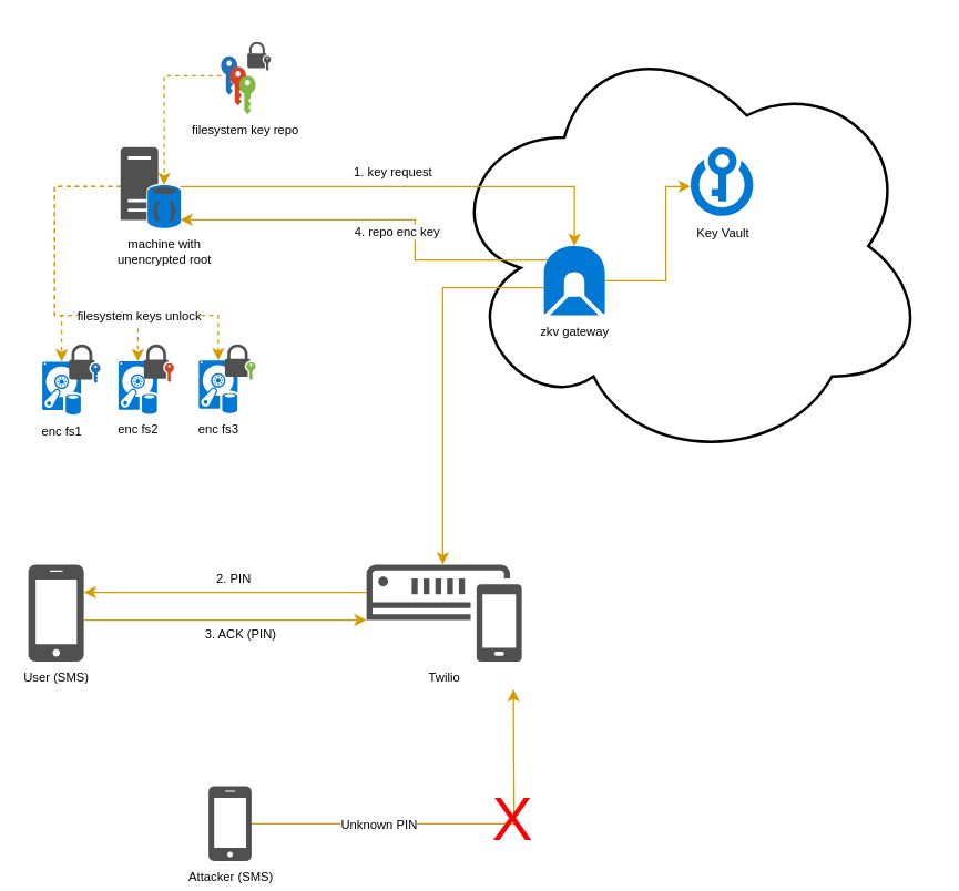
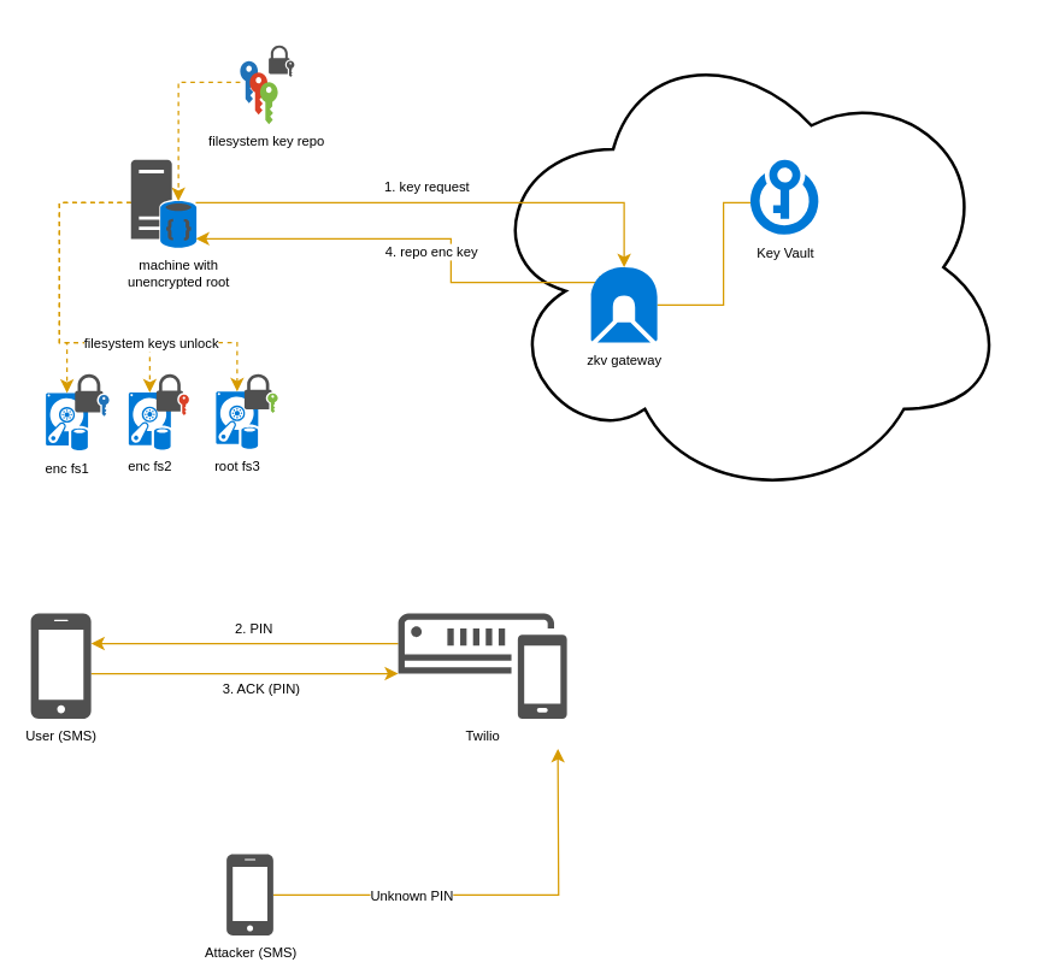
- <mxCell id="9" style="edgeStyle=orthogonalEdgeStyle;rounded=0;orthogonalLoop=1;jettySize=auto;html=1;entryX=0.04;entryY=0.57;entryDx=0;entryDy=0;entryPerimeter=0;fillColor=#ffe6cc;strokeColor=#d79b00;" edge="1" parent="1" source="10" target="6"><mxGeometry relative="1" as="geometry"><Array as="points"><mxPoint x="480" y="202" /><mxPoint x="480" y="134" /></Array></mxGeometry></mxCell>
+ <mxCell id="9" style="edgeStyle=orthogonalEdgeStyle;rounded=0;orthogonalLoop=1;jettySize=auto;html=1;entryX=0.04;entryY=0.57;entryDx=0;entryDy=0;entryPerimeter=0;fillColor=#ffe6cc;strokeColor=#d79b00;endArrow=none;" edge="1" parent="1" source="10" target="6"><mxGeometry relative="1" as="geometry"><Array as="points"><mxPoint x="480" y="202" /><mxPoint x="480" y="134" /></Array></mxGeometry></mxCell>
- <mxCell id="7" style="edgeStyle=orthogonalEdgeStyle;rounded=0;html=1;jettySize=auto;orthogonalLoop=1;fontSize=9;strokeColor=#d79b00;fillColor=#ffe6cc;" edge="1" parent="1" source="10" target="13"><mxGeometry relative="1" as="geometry"><Array as="points"><mxPoint x="319" y="207" /></Array></mxGeometry></mxCell>
- <mxCell id="18" value="enc fs3" style="shadow=0;dashed=0;html=1;strokeColor=none;fillColor=#0079D6;labelPosition=center;verticalLabelPosition=bottom;verticalAlign=top;align=center;shape=mxgraph.azure.vhd_data_disk;fontSize=9;" vertex="1" parent="17"><mxGeometry y="11.528" width="28" height="38" as="geometry" /></mxCell>
+ <mxCell id="18" value="root fs3" style="shadow=0;dashed=0;html=1;strokeColor=none;fillColor=#0079D6;labelPosition=center;verticalLabelPosition=bottom;verticalAlign=top;align=center;shape=mxgraph.azure.vhd_data_disk;fontSize=9;" vertex="1" parent="17"><mxGeometry y="11.528" width="28" height="38" as="geometry" /></mxCell>
- <mxCell id="33" value="X" style="text;html=1;resizable=0;points=[];autosize=1;align=left;verticalAlign=top;spacingTop=-4;fontSize=44;fontColor=#FF0000;" vertex="1" parent="1"><mxGeometry x="353" y="562" width="40" height="50" as="geometry" /></mxCell>
